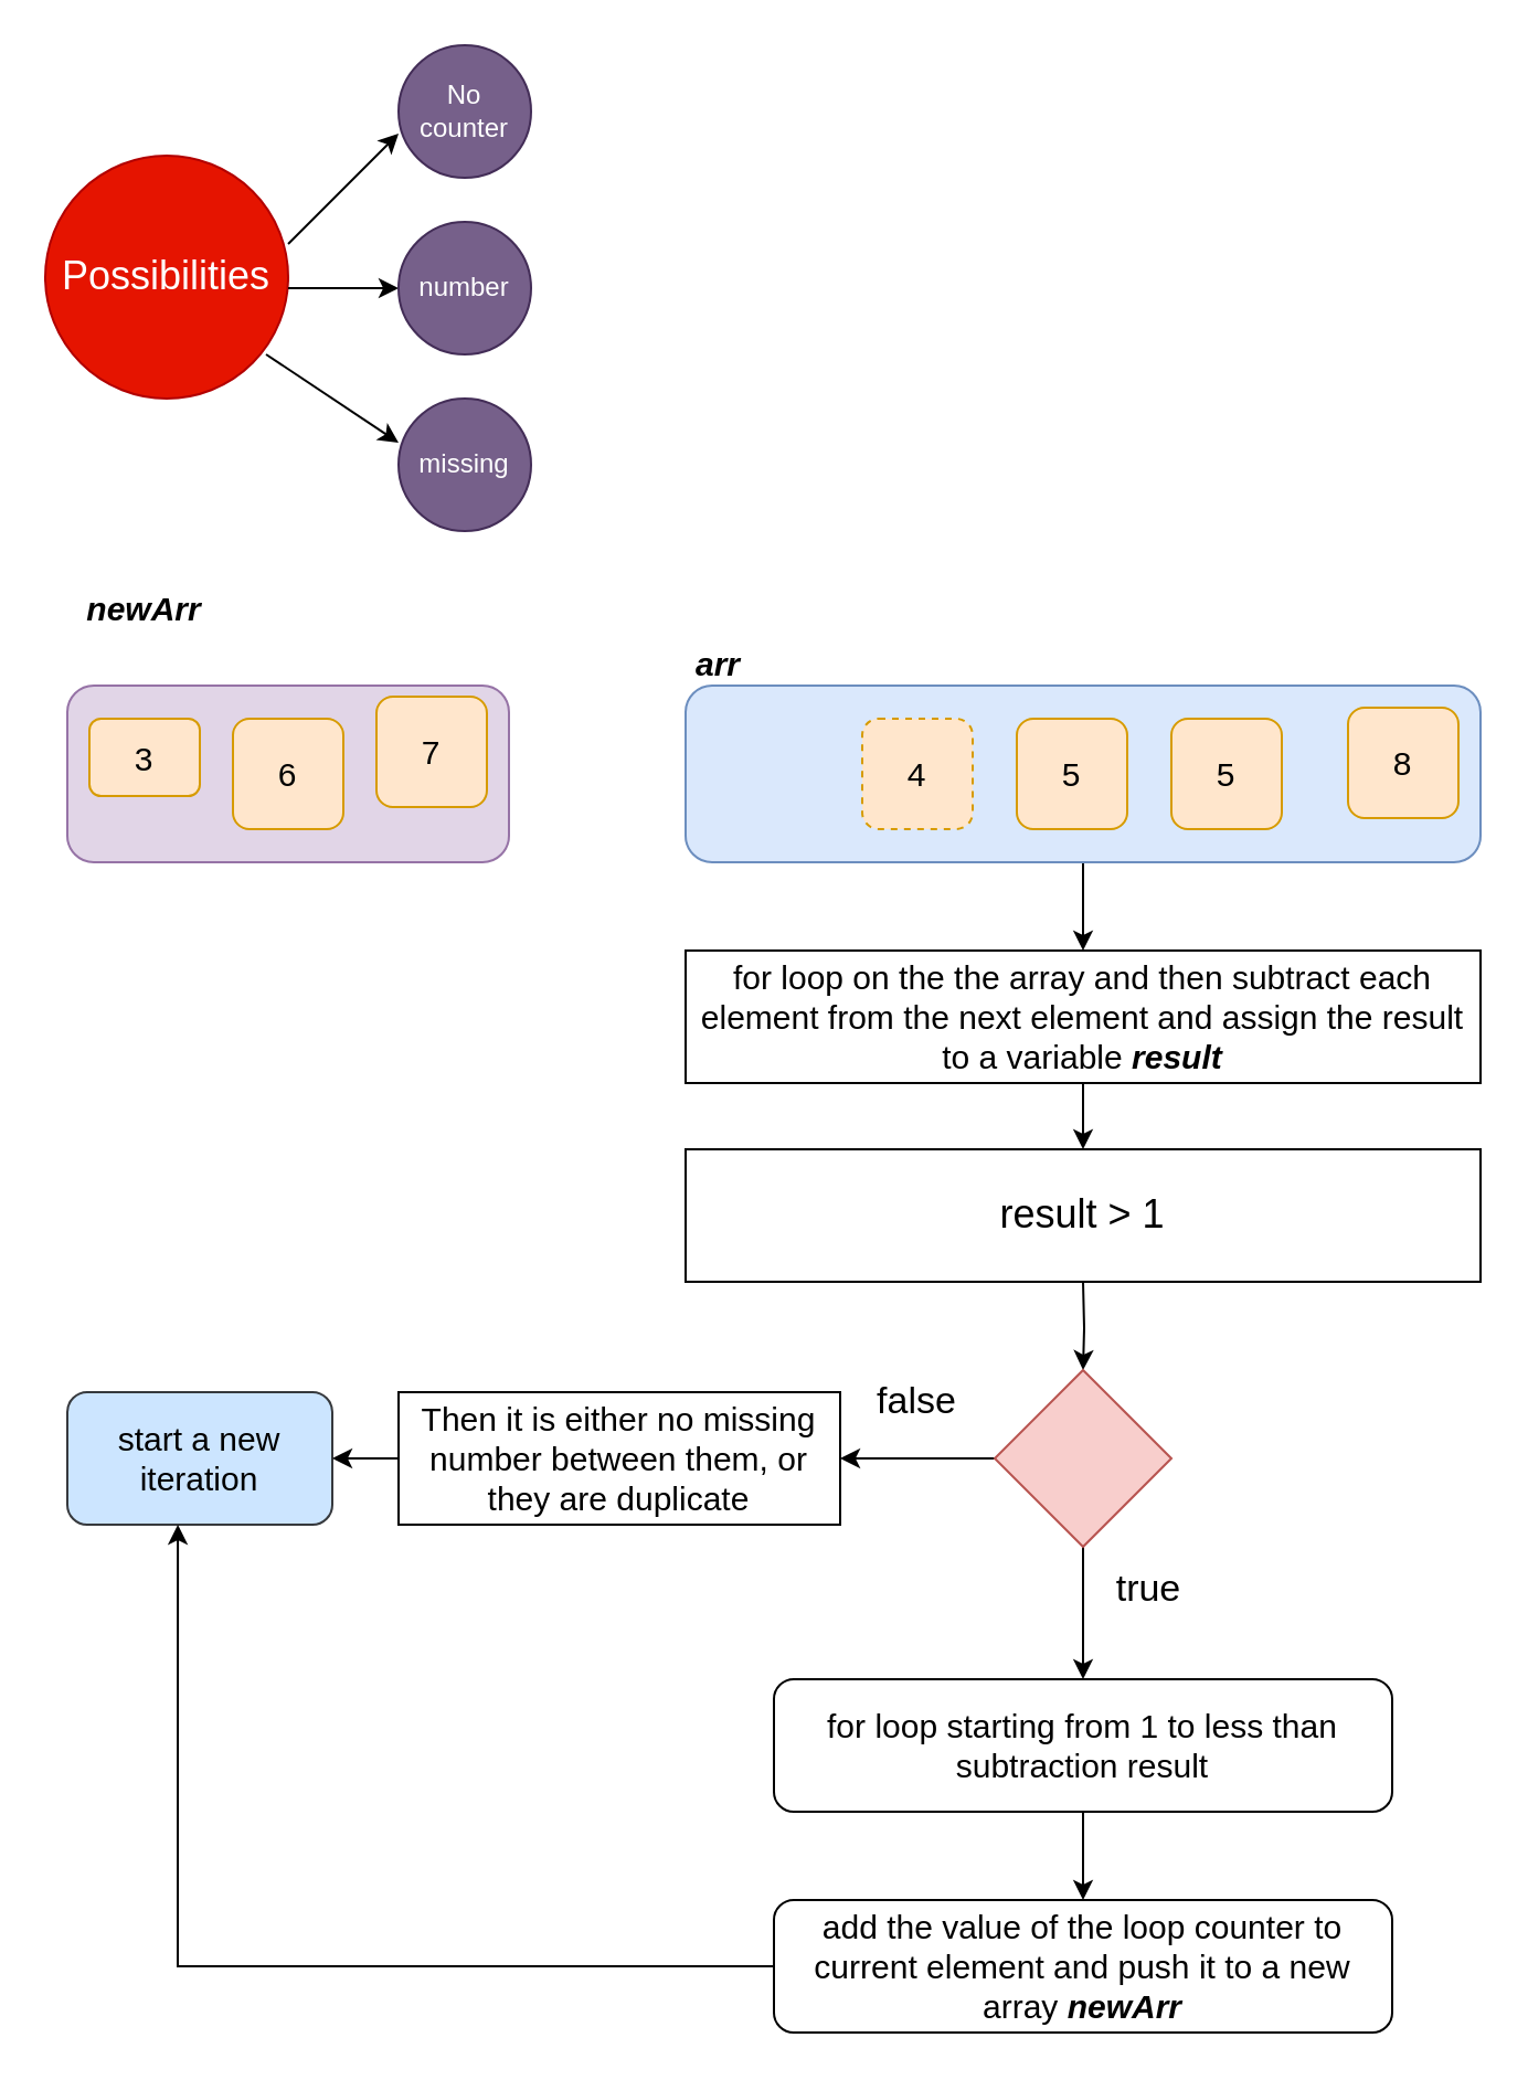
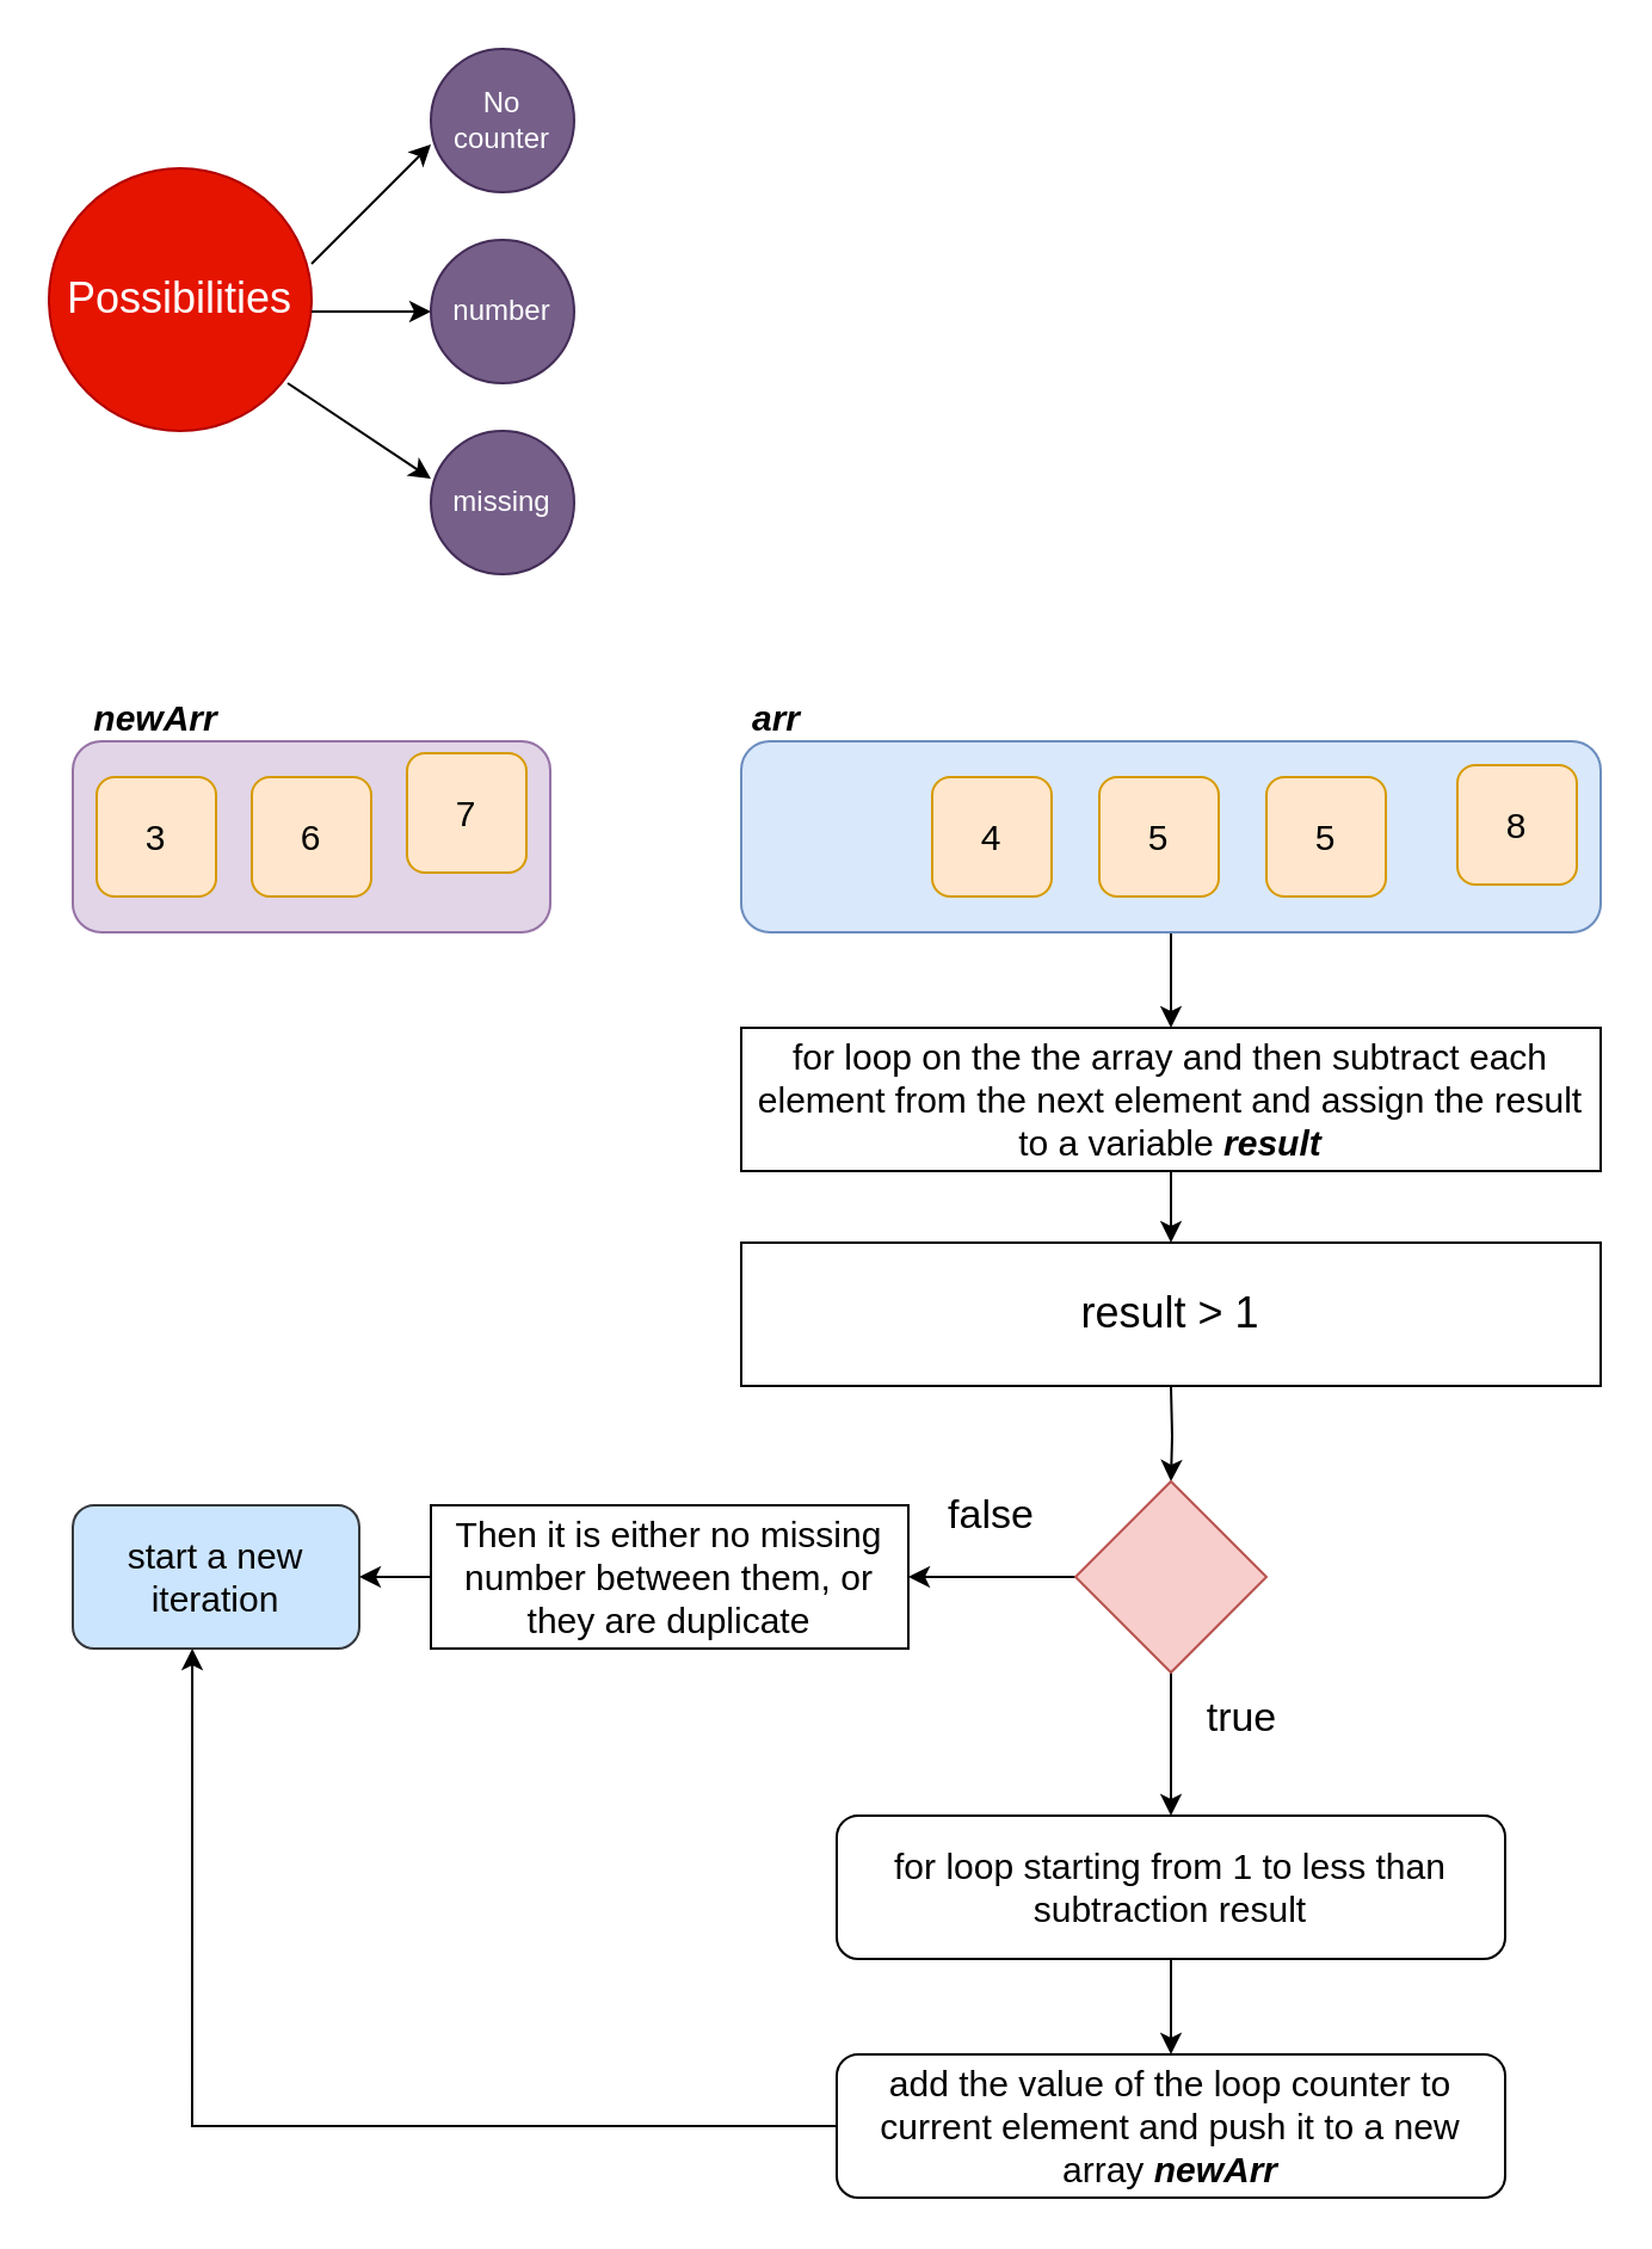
- <mxCell id="28" value="&lt;b&gt;&lt;i&gt;newArr&lt;/i&gt;&lt;/b&gt;" style="text;html=1;strokeColor=none;fillColor=none;align=center;verticalAlign=middle;whiteSpace=wrap;rounded=0;fontSize=15;" vertex="1" parent="1"><mxGeometry x="30" y="265" width="70" height="20" as="geometry" /></mxCell>
+ <mxCell id="28" value="&lt;b&gt;&lt;i&gt;newArr&lt;/i&gt;&lt;/b&gt;" style="text;html=1;strokeColor=none;fillColor=none;align=center;verticalAlign=middle;whiteSpace=wrap;rounded=0;fontSize=15;" vertex="1" parent="1"><mxGeometry x="30" y="290" width="70" height="20" as="geometry" /></mxCell>
- <mxCell id="9" value="3" style="rounded=1;whiteSpace=wrap;html=1;fillColor=#ffe6cc;strokeColor=#d79b00;fontSize=15;" vertex="1" parent="1"><mxGeometry x="40" y="325" width="50" height="35" as="geometry" /></mxCell>
+ <mxCell id="9" value="3" style="rounded=1;whiteSpace=wrap;html=1;fillColor=#ffe6cc;strokeColor=#d79b00;fontSize=15;" vertex="1" parent="1"><mxGeometry x="40" y="325" width="50" height="50" as="geometry" /></mxCell>
- <mxCell id="4" value="4" style="rounded=1;whiteSpace=wrap;html=1;fillColor=#ffe6cc;strokeColor=#d79b00;fontSize=15;dashed=1;" vertex="1" parent="1"><mxGeometry x="390" y="325" width="50" height="50" as="geometry" /></mxCell>
+ <mxCell id="4" value="4" style="rounded=1;whiteSpace=wrap;html=1;fillColor=#ffe6cc;strokeColor=#d79b00;fontSize=15;" vertex="1" parent="1"><mxGeometry x="390" y="325" width="50" height="50" as="geometry" /></mxCell>
